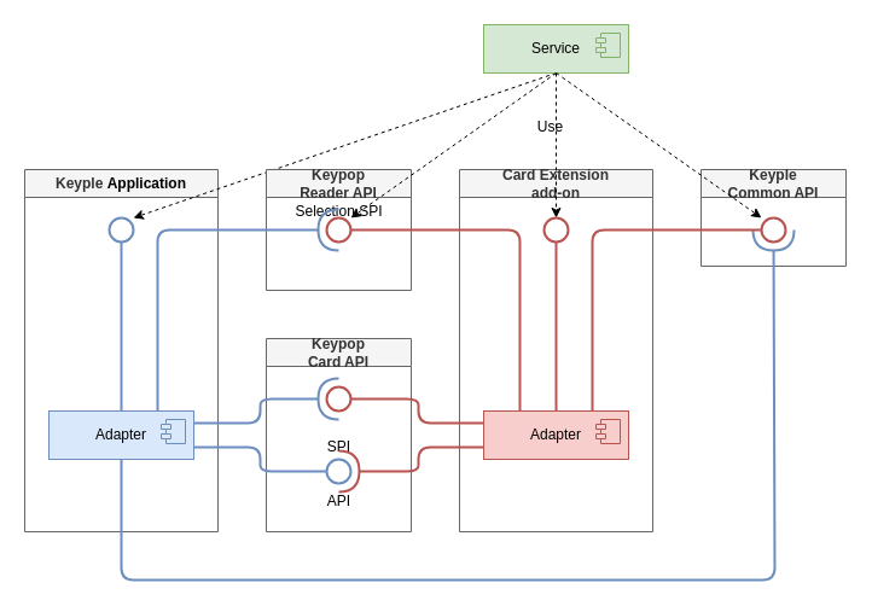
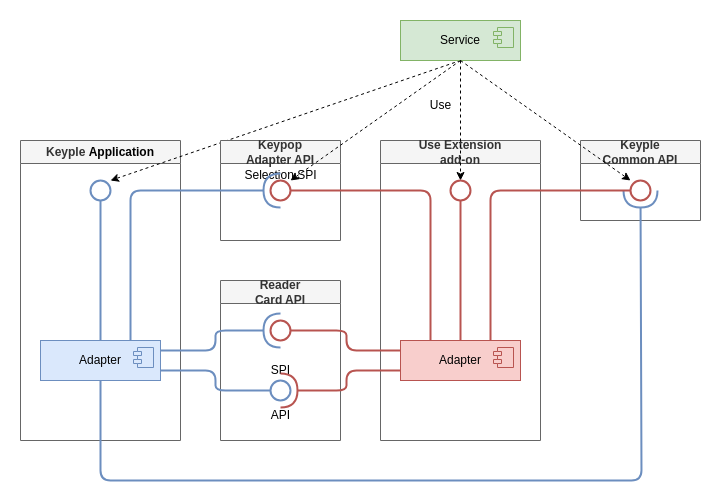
- <mxCell id="24" value="Use" style="text;html=1;align=center;verticalAlign=middle;resizable=0;points=[];autosize=1;strokeColor=none;fillColor=none;" parent="1" vertex="1"><mxGeometry x="435" y="90" width="40" height="30" as="geometry" /></mxCell>
+ <mxCell id="24" value="Use" style="text;html=1;align=center;verticalAlign=middle;resizable=0;points=[];autosize=1;strokeColor=none;fillColor=none;" parent="1" vertex="1"><mxGeometry x="420" y="90" width="40" height="30" as="geometry" /></mxCell>
- <mxCell id="18" value="Keypop&lt;div&gt;Reader API&lt;/div&gt;" style="swimlane;whiteSpace=wrap;html=1;swimlaneFillColor=none;fillColor=#f5f5f5;fontColor=#333333;strokeColor=#666666;" parent="1" vertex="1"><mxGeometry x="220" y="140" width="120" height="100" as="geometry" /></mxCell>
+ <mxCell id="18" value="Keypop&lt;div&gt;Adapter API&lt;/div&gt;" style="swimlane;whiteSpace=wrap;html=1;swimlaneFillColor=none;fillColor=#f5f5f5;fontColor=#333333;strokeColor=#666666;" parent="1" vertex="1"><mxGeometry x="220" y="140" width="120" height="100" as="geometry" /></mxCell>
- <mxCell id="6" value="Card Extension&lt;br&gt;&lt;div&gt;add-on&lt;/div&gt;" style="swimlane;whiteSpace=wrap;html=1;swimlaneFillColor=none;fillColor=#f5f5f5;fontColor=#333333;strokeColor=#666666;startSize=23;" parent="1" vertex="1"><mxGeometry x="380" y="140" width="160" height="300" as="geometry" /></mxCell>
+ <mxCell id="6" value="Use Extension&lt;br&gt;&lt;div&gt;add-on&lt;/div&gt;" style="swimlane;whiteSpace=wrap;html=1;swimlaneFillColor=none;fillColor=#f5f5f5;fontColor=#333333;strokeColor=#666666;startSize=23;" parent="1" vertex="1"><mxGeometry x="380" y="140" width="160" height="300" as="geometry" /></mxCell>
- <mxCell id="9" value="Keypop&lt;div&gt;Card API&lt;/div&gt;" style="swimlane;whiteSpace=wrap;html=1;swimlaneFillColor=none;fillColor=#f5f5f5;fontColor=#333333;strokeColor=#666666;" parent="1" vertex="1"><mxGeometry x="220" y="280" width="120" height="160" as="geometry" /></mxCell>
+ <mxCell id="9" value="Reader&lt;div&gt;Card API&lt;/div&gt;" style="swimlane;whiteSpace=wrap;html=1;swimlaneFillColor=none;fillColor=#f5f5f5;fontColor=#333333;strokeColor=#666666;" parent="1" vertex="1"><mxGeometry x="220" y="280" width="120" height="160" as="geometry" /></mxCell>
